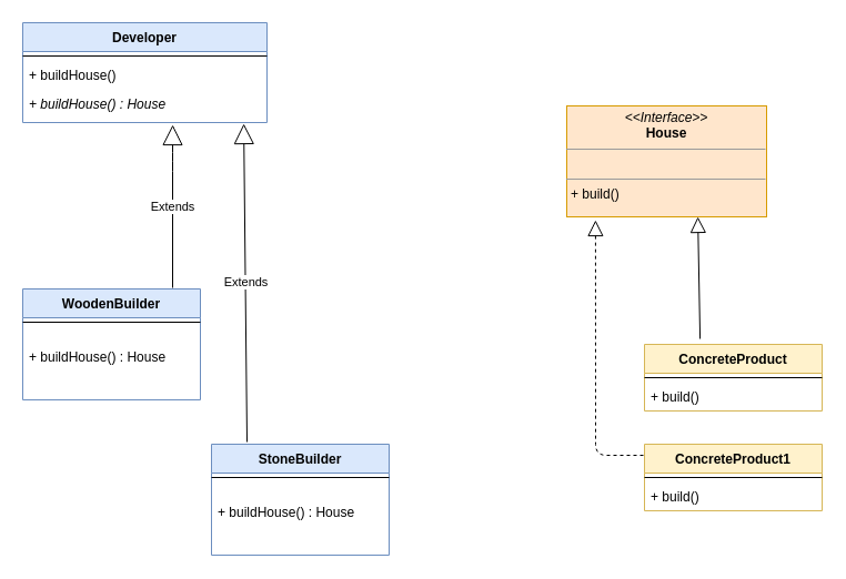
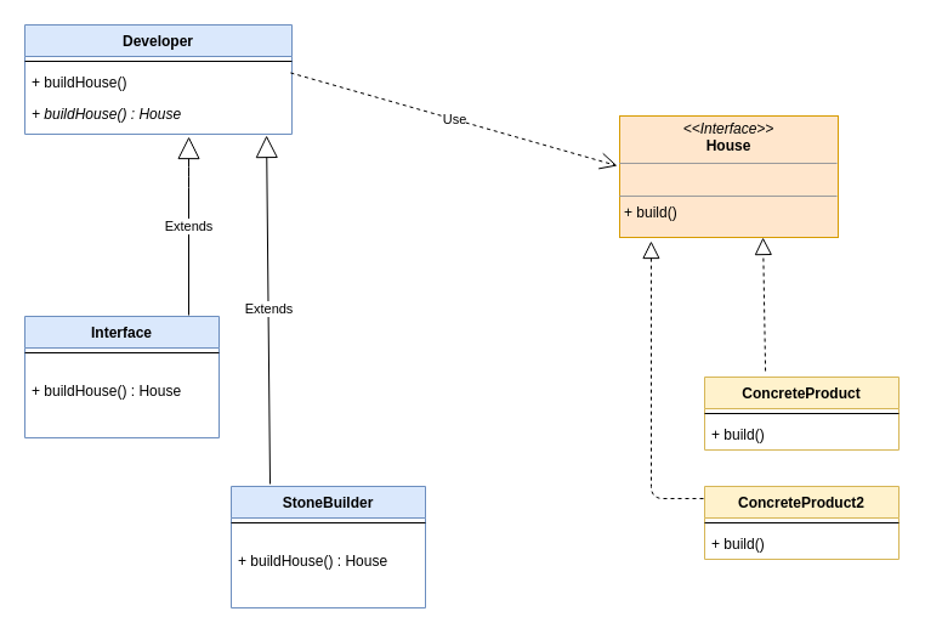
+ <mxCell id="23" value="Use" style="endArrow=open;endSize=12;dashed=1;html=1;entryX=-0.011;entryY=0.41;entryDx=0;entryDy=0;exitX=0.995;exitY=0.212;exitDx=0;exitDy=0;exitPerimeter=0;entryPerimeter=0;" parent="1" source="4" target="14" edge="1"><mxGeometry width="160" relative="1" as="geometry"><mxPoint x="290" y="69.5" as="sourcePoint" /><mxPoint x="450" y="69.5" as="targetPoint" /></mxGeometry></mxCell>
- <mxCell id="22" value="" style="endArrow=block;dashed=0;endFill=0;endSize=12;html=1;exitX=0.313;exitY=-0.083;exitDx=0;exitDy=0;exitPerimeter=0;entryX=0.656;entryY=1;entryDx=0;entryDy=0;entryPerimeter=0;" parent="1" source="18" target="14" edge="1"><mxGeometry width="160" relative="1" as="geometry"><mxPoint x="270" y="340" as="sourcePoint" /><mxPoint x="580" y="200" as="targetPoint" /></mxGeometry></mxCell>
+ <mxCell id="22" value="" style="endArrow=block;dashed=1;endFill=0;endSize=12;html=1;exitX=0.313;exitY=-0.083;exitDx=0;exitDy=0;exitPerimeter=0;entryX=0.656;entryY=1;entryDx=0;entryDy=0;entryPerimeter=0;" parent="1" source="18" target="14" edge="1"><mxGeometry width="160" relative="1" as="geometry"><mxPoint x="270" y="340" as="sourcePoint" /><mxPoint x="580" y="200" as="targetPoint" /></mxGeometry></mxCell>
- <mxCell id="6" value="WoodenBuilder" style="swimlane;fontStyle=1;align=center;verticalAlign=top;childLayout=stackLayout;horizontal=1;startSize=26;horizontalStack=0;resizeParent=1;resizeParentMax=0;resizeLast=0;collapsible=1;marginBottom=0;fillColor=#dae8fc;strokeColor=#6c8ebf;" parent="1" vertex="1"><mxGeometry x="20" y="260" width="160" height="100" as="geometry" /></mxCell>
+ <mxCell id="6" value="Interface" style="swimlane;fontStyle=1;align=center;verticalAlign=top;childLayout=stackLayout;horizontal=1;startSize=26;horizontalStack=0;resizeParent=1;resizeParentMax=0;resizeLast=0;collapsible=1;marginBottom=0;fillColor=#dae8fc;strokeColor=#6c8ebf;" parent="1" vertex="1"><mxGeometry x="20" y="260" width="160" height="100" as="geometry" /></mxCell>
- <mxCell id="15" value="ConcreteProduct1" style="swimlane;fontStyle=1;align=center;verticalAlign=top;childLayout=stackLayout;horizontal=1;startSize=26;horizontalStack=0;resizeParent=1;resizeParentMax=0;resizeLast=0;collapsible=1;marginBottom=0;fillColor=#fff2cc;strokeColor=#d6b656;" parent="1" vertex="1"><mxGeometry x="580" y="400" width="160" height="60" as="geometry" /></mxCell>
+ <mxCell id="15" value="ConcreteProduct2" style="swimlane;fontStyle=1;align=center;verticalAlign=top;childLayout=stackLayout;horizontal=1;startSize=26;horizontalStack=0;resizeParent=1;resizeParentMax=0;resizeLast=0;collapsible=1;marginBottom=0;fillColor=#fff2cc;strokeColor=#d6b656;" parent="1" vertex="1"><mxGeometry x="580" y="400" width="160" height="60" as="geometry" /></mxCell>
